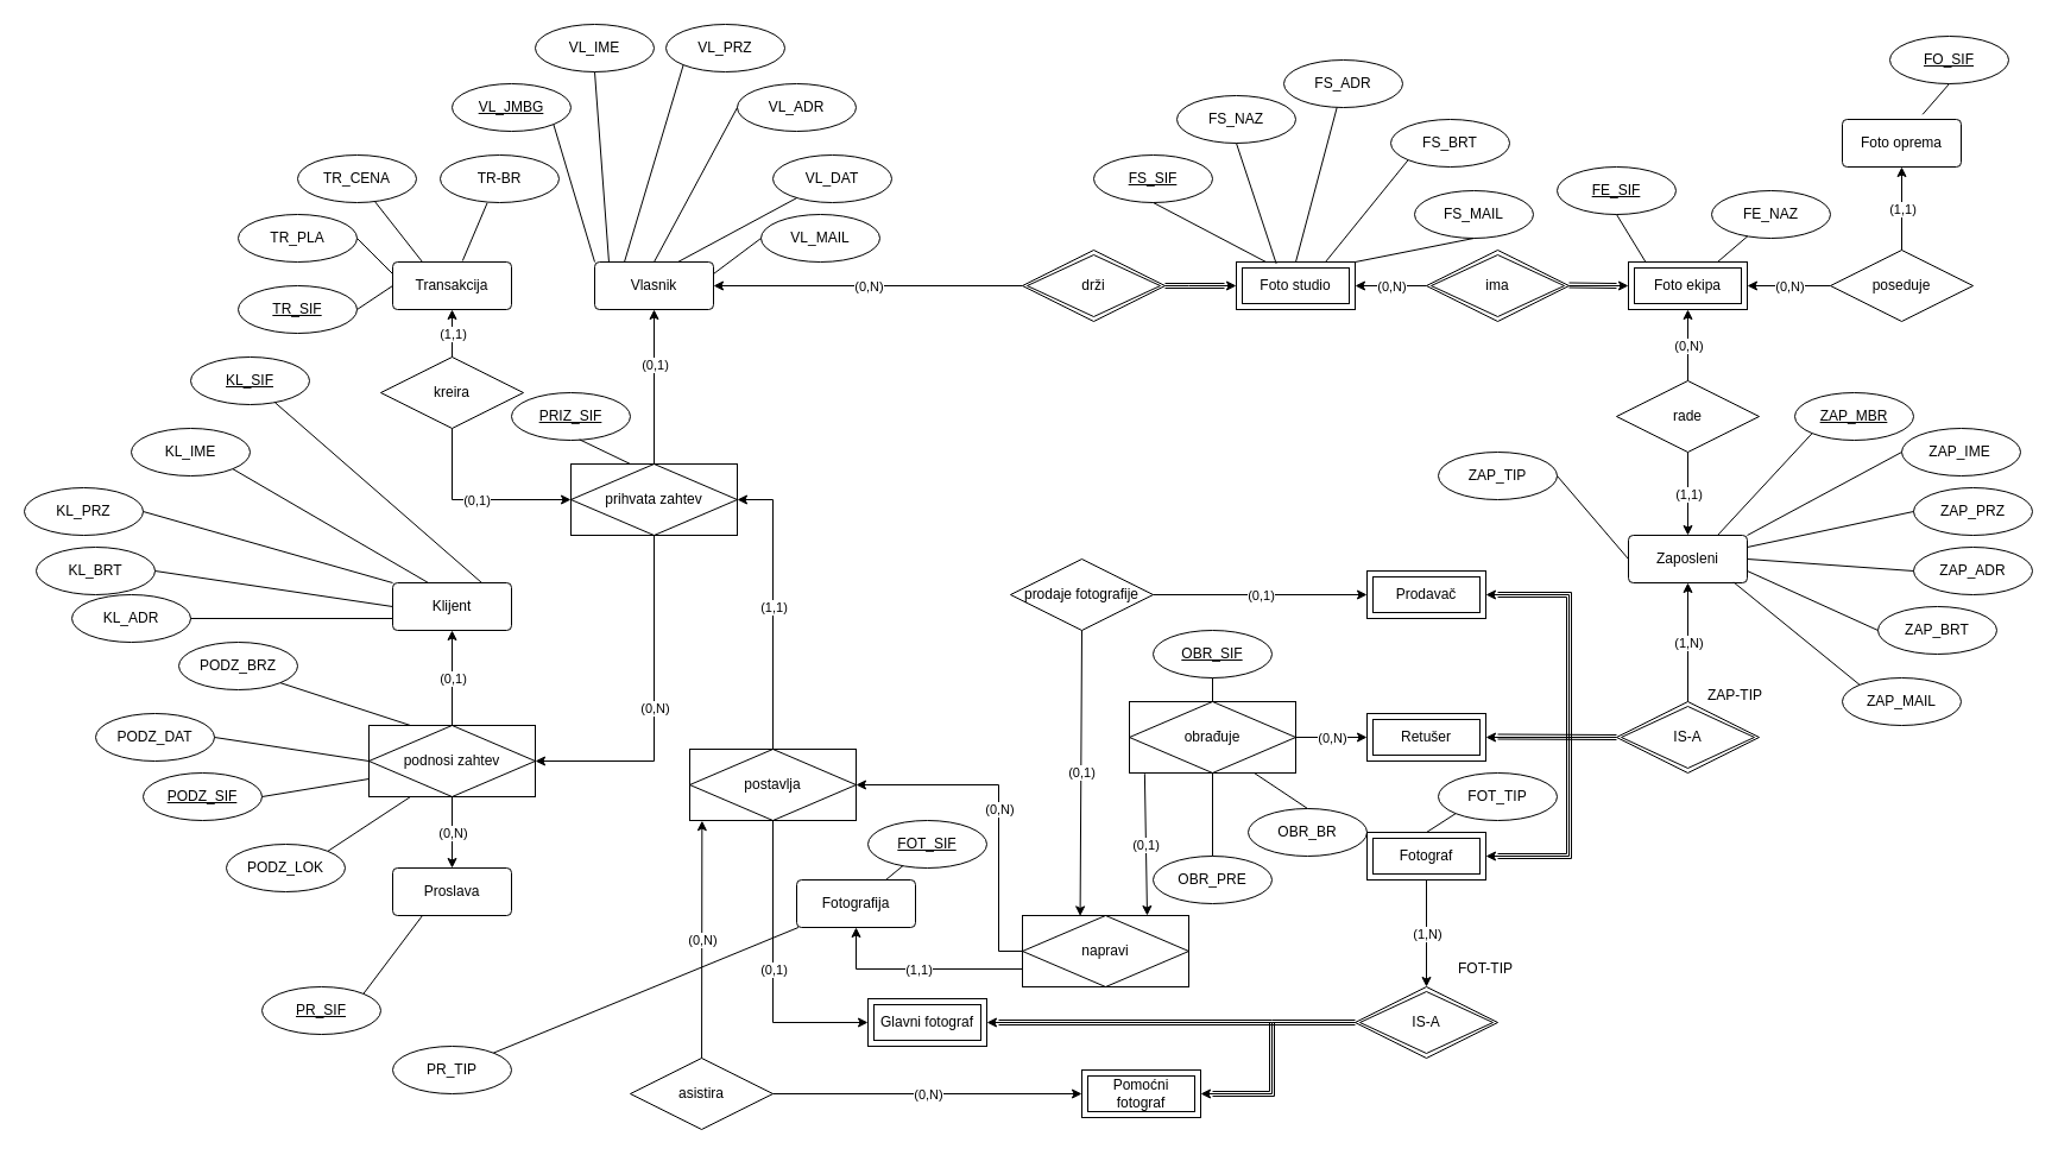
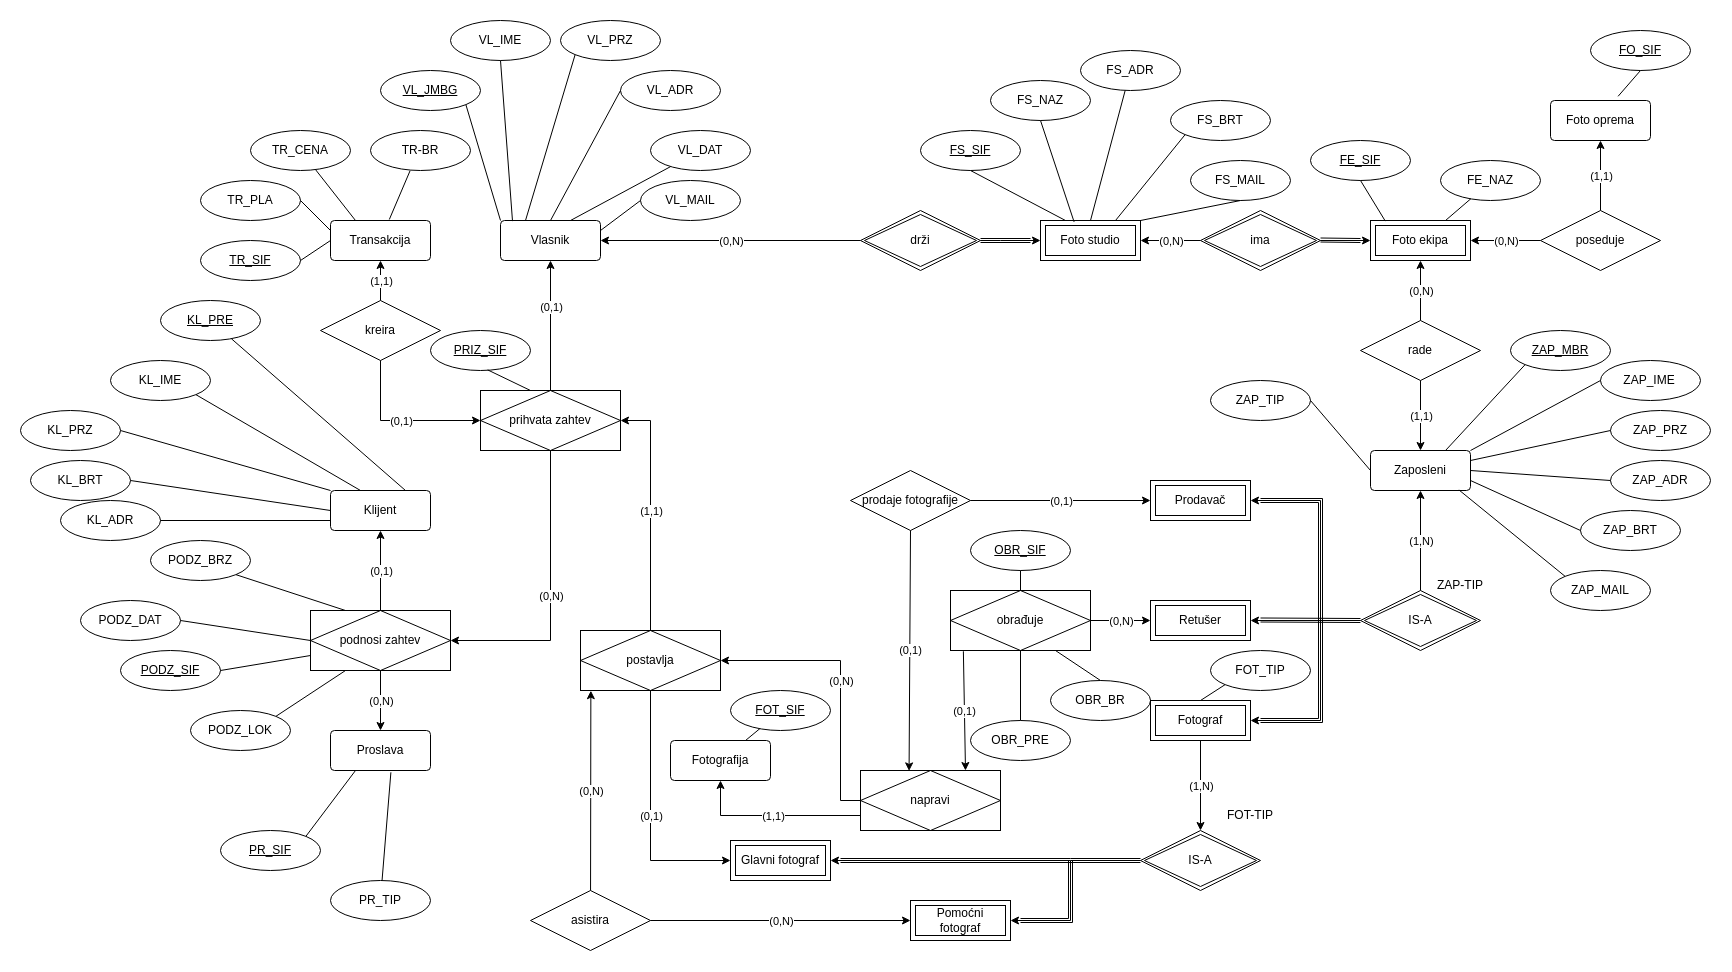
- <mxCell id="99" value="KL_SIF" style="ellipse;whiteSpace=wrap;html=1;align=center;fontStyle=4;" vertex="1" parent="1"><mxGeometry x="160" y="300" width="100" height="40" as="geometry" /></mxCell>
+ <mxCell id="99" value="KL_PRE" style="ellipse;whiteSpace=wrap;html=1;align=center;fontStyle=4;" vertex="1" parent="1"><mxGeometry x="160" y="300" width="100" height="40" as="geometry" /></mxCell>
- <mxCell id="91" value="" style="endArrow=none;html=1;rounded=0;" edge="1" parent="1" source="90" target="74"><mxGeometry width="50" height="50" relative="1" as="geometry"><mxPoint x="370" y="960" as="sourcePoint" /><mxPoint x="420" y="910" as="targetPoint" /></mxGeometry></mxCell>
+ <mxCell id="91" value="" style="endArrow=none;html=1;rounded=0;entryX=0.604;entryY=1.045;entryDx=0;entryDy=0;entryPerimeter=0;" edge="1" parent="1" source="90" target="48"><mxGeometry width="50" height="50" relative="1" as="geometry"><mxPoint x="370" y="960" as="sourcePoint" /><mxPoint x="420" y="910" as="targetPoint" /></mxGeometry></mxCell>
